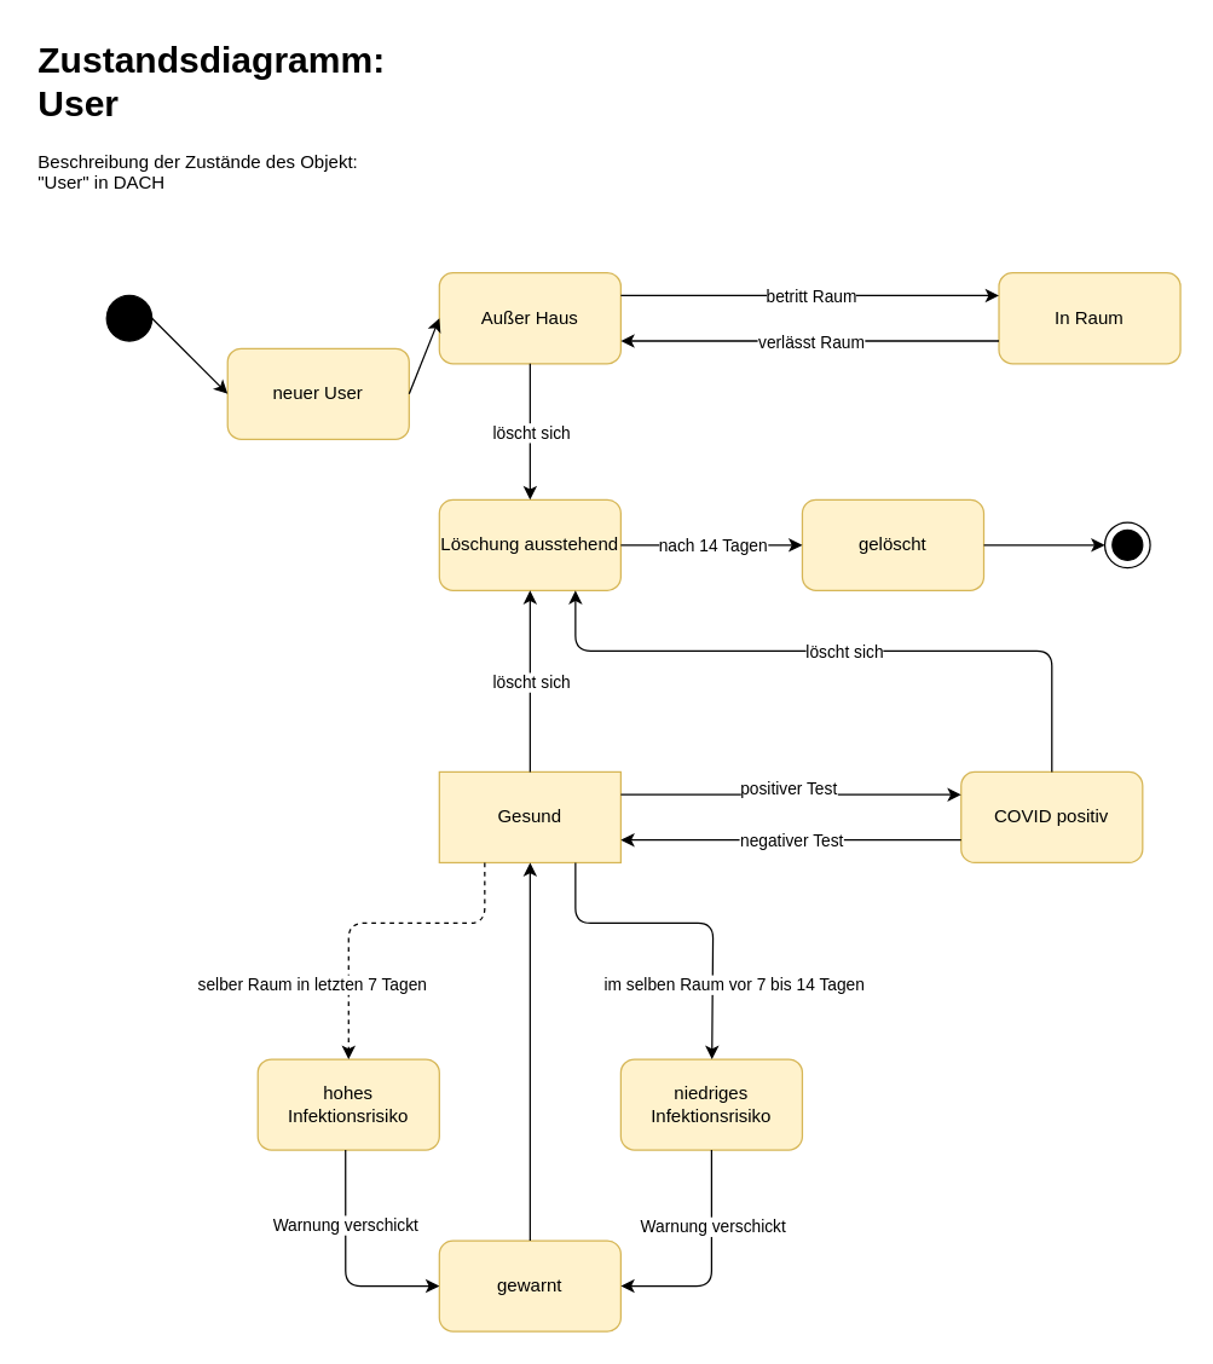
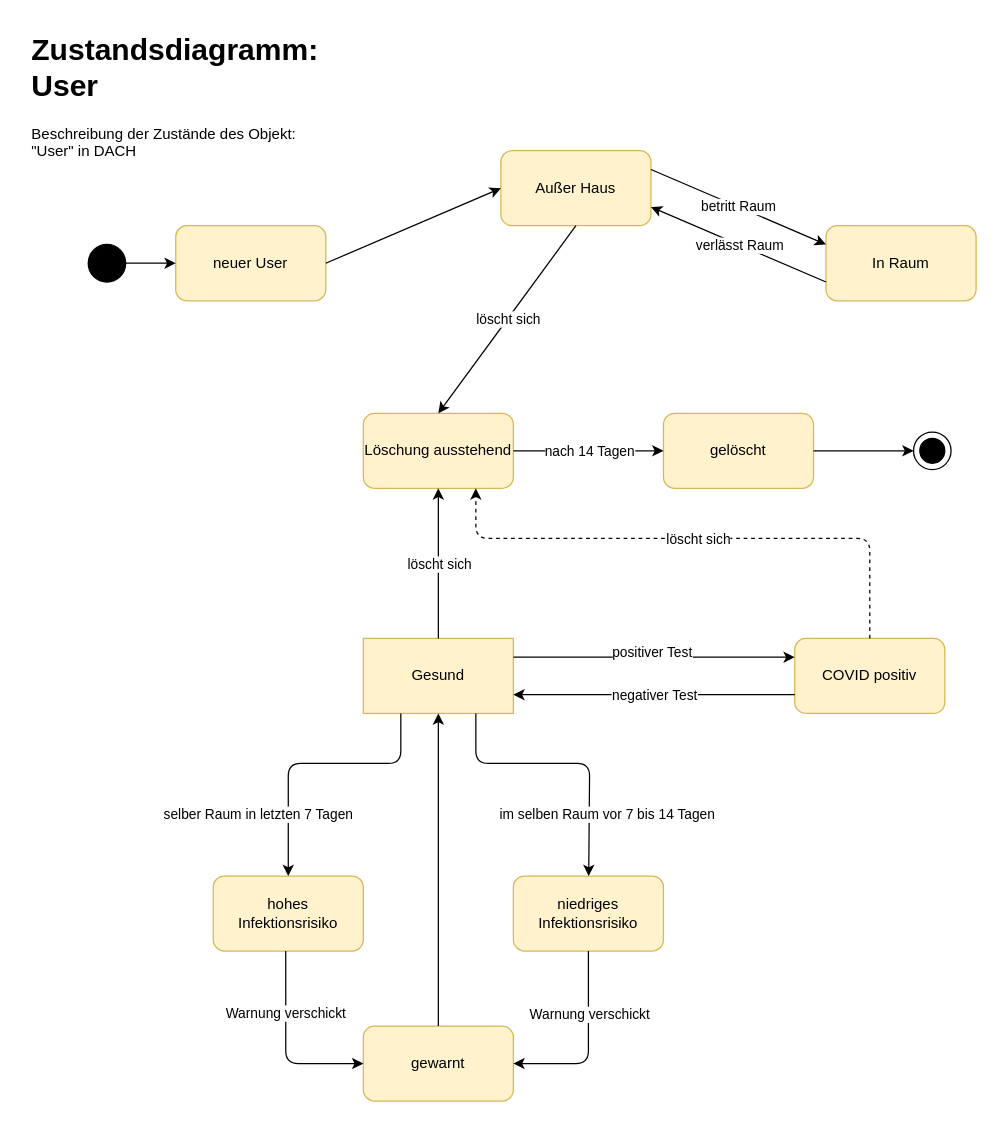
- <mxCell id="6" value="Außer Haus" style="rounded=1;whiteSpace=wrap;html=1;fillColor=#fff2cc;strokeColor=#d6b656;" vertex="1" parent="1"><mxGeometry x="290" y="180" width="120" height="60" as="geometry" /></mxCell>
+ <mxCell id="6" value="Außer Haus" style="rounded=1;whiteSpace=wrap;html=1;fillColor=#fff2cc;strokeColor=#d6b656;" vertex="1" parent="1"><mxGeometry x="400" y="120" width="120" height="60" as="geometry" /></mxCell>
- <mxCell id="4" value="neuer User" style="rounded=1;whiteSpace=wrap;html=1;fillColor=#fff2cc;strokeColor=#d6b656;" vertex="1" parent="1"><mxGeometry x="150" y="230" width="120" height="60" as="geometry" /></mxCell>
+ <mxCell id="4" value="neuer User" style="rounded=1;whiteSpace=wrap;html=1;fillColor=#fff2cc;strokeColor=#d6b656;" vertex="1" parent="1"><mxGeometry x="140" y="180" width="120" height="60" as="geometry" /></mxCell>
- <mxCell id="42" value="" style="endArrow=classic;html=1;exitX=0.5;exitY=0;exitDx=0;exitDy=0;entryX=0.75;entryY=1;entryDx=0;entryDy=0;" edge="1" parent="1" source="15" target="21"><mxGeometry relative="1" as="geometry"><mxPoint x="300" y="550" as="sourcePoint" /><mxPoint x="400" y="550" as="targetPoint" /><Array as="points"><mxPoint x="695" y="430" /><mxPoint x="380" y="430" /></Array></mxGeometry></mxCell>
+ <mxCell id="42" value="" style="endArrow=classic;html=1;exitX=0.5;exitY=0;exitDx=0;exitDy=0;entryX=0.75;entryY=1;entryDx=0;entryDy=0;dashed=1;" edge="1" parent="1" source="15" target="21"><mxGeometry relative="1" as="geometry"><mxPoint x="300" y="550" as="sourcePoint" /><mxPoint x="400" y="550" as="targetPoint" /><Array as="points"><mxPoint x="695" y="430" /><mxPoint x="380" y="430" /></Array></mxGeometry></mxCell>
- <mxCell id="19" value="" style="endArrow=classic;html=1;entryX=0.5;entryY=0;entryDx=0;entryDy=0;exitX=0.25;exitY=1;exitDx=0;exitDy=0;dashed=1;" edge="1" parent="1" source="13" target="16"><mxGeometry relative="1" as="geometry"><mxPoint x="310" y="580" as="sourcePoint" /><mxPoint x="400" y="360" as="targetPoint" /><Array as="points"><mxPoint x="320" y="610" /><mxPoint x="230" y="610" /></Array></mxGeometry></mxCell>
+ <mxCell id="19" value="" style="endArrow=classic;html=1;entryX=0.5;entryY=0;entryDx=0;entryDy=0;exitX=0.25;exitY=1;exitDx=0;exitDy=0;" edge="1" parent="1" source="13" target="16"><mxGeometry relative="1" as="geometry"><mxPoint x="310" y="580" as="sourcePoint" /><mxPoint x="400" y="360" as="targetPoint" /><Array as="points"><mxPoint x="320" y="610" /><mxPoint x="230" y="610" /></Array></mxGeometry></mxCell>
